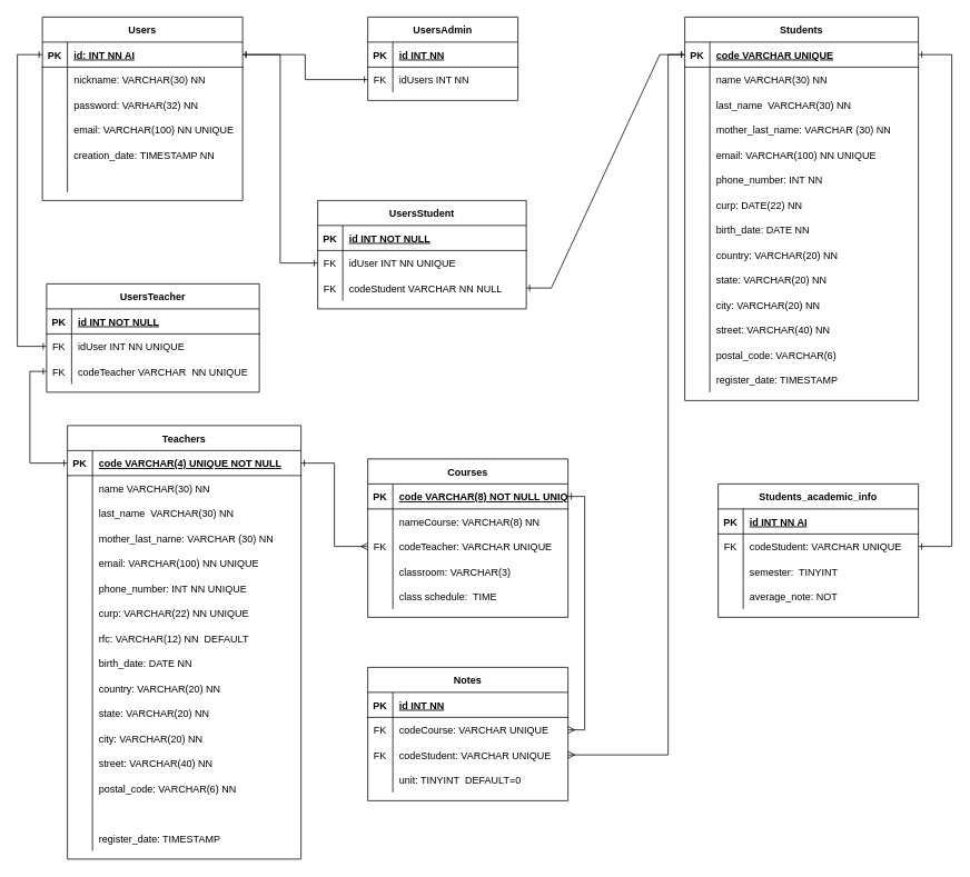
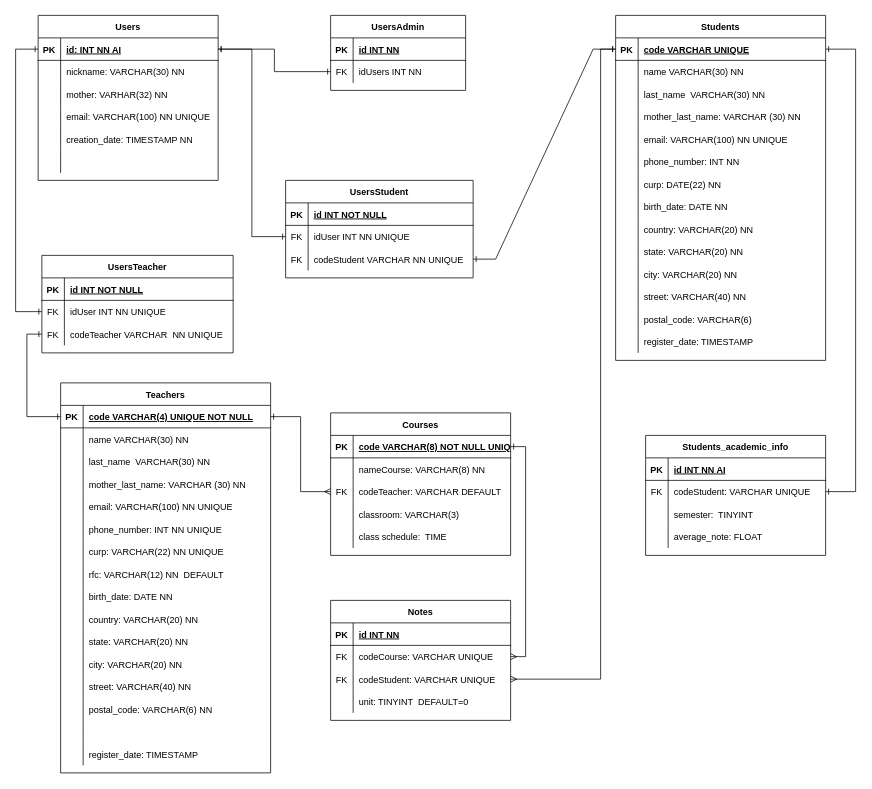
- <mxCell id="11" value="password: VARHAR(32) NN" style="shape=partialRectangle;connectable=0;fillColor=none;top=0;left=0;bottom=0;right=0;align=left;spacingLeft=6;overflow=hidden;" parent="9" vertex="1"><mxGeometry x="30" width="210" height="30" as="geometry"><mxRectangle width="210" height="30" as="alternateBounds" /></mxGeometry></mxCell>
+ <mxCell id="11" value="mother: VARHAR(32) NN" style="shape=partialRectangle;connectable=0;fillColor=none;top=0;left=0;bottom=0;right=0;align=left;spacingLeft=6;overflow=hidden;" parent="9" vertex="1"><mxGeometry x="30" width="210" height="30" as="geometry"><mxRectangle width="210" height="30" as="alternateBounds" /></mxGeometry></mxCell>
- <mxCell id="164" value="codeStudent VARCHAR NN NULL" style="shape=partialRectangle;connectable=0;fillColor=none;top=0;left=0;bottom=0;right=0;align=left;spacingLeft=6;overflow=hidden;" parent="162" vertex="1"><mxGeometry x="30" width="220" height="30" as="geometry"><mxRectangle width="220" height="30" as="alternateBounds" /></mxGeometry></mxCell>
+ <mxCell id="164" value="codeStudent VARCHAR NN UNIQUE" style="shape=partialRectangle;connectable=0;fillColor=none;top=0;left=0;bottom=0;right=0;align=left;spacingLeft=6;overflow=hidden;" parent="162" vertex="1"><mxGeometry x="30" width="220" height="30" as="geometry"><mxRectangle width="220" height="30" as="alternateBounds" /></mxGeometry></mxCell>
- <mxCell id="135" value="codeTeacher: VARCHAR UNIQUE" style="shape=partialRectangle;connectable=0;fillColor=none;top=0;left=0;bottom=0;right=0;align=left;spacingLeft=6;overflow=hidden;" parent="133" vertex="1"><mxGeometry x="30" width="210" height="30" as="geometry"><mxRectangle width="210" height="30" as="alternateBounds" /></mxGeometry></mxCell>
+ <mxCell id="135" value="codeTeacher: VARCHAR DEFAULT" style="shape=partialRectangle;connectable=0;fillColor=none;top=0;left=0;bottom=0;right=0;align=left;spacingLeft=6;overflow=hidden;" parent="133" vertex="1"><mxGeometry x="30" width="210" height="30" as="geometry"><mxRectangle width="210" height="30" as="alternateBounds" /></mxGeometry></mxCell>
- <mxCell id="125" value="average_note: NOT" style="shape=partialRectangle;connectable=0;fillColor=none;top=0;left=0;bottom=0;right=0;align=left;spacingLeft=6;overflow=hidden;" parent="123" vertex="1"><mxGeometry x="30" width="210" height="30" as="geometry"><mxRectangle width="210" height="30" as="alternateBounds" /></mxGeometry></mxCell>
+ <mxCell id="125" value="average_note: FLOAT" style="shape=partialRectangle;connectable=0;fillColor=none;top=0;left=0;bottom=0;right=0;align=left;spacingLeft=6;overflow=hidden;" parent="123" vertex="1"><mxGeometry x="30" width="210" height="30" as="geometry"><mxRectangle width="210" height="30" as="alternateBounds" /></mxGeometry></mxCell>
